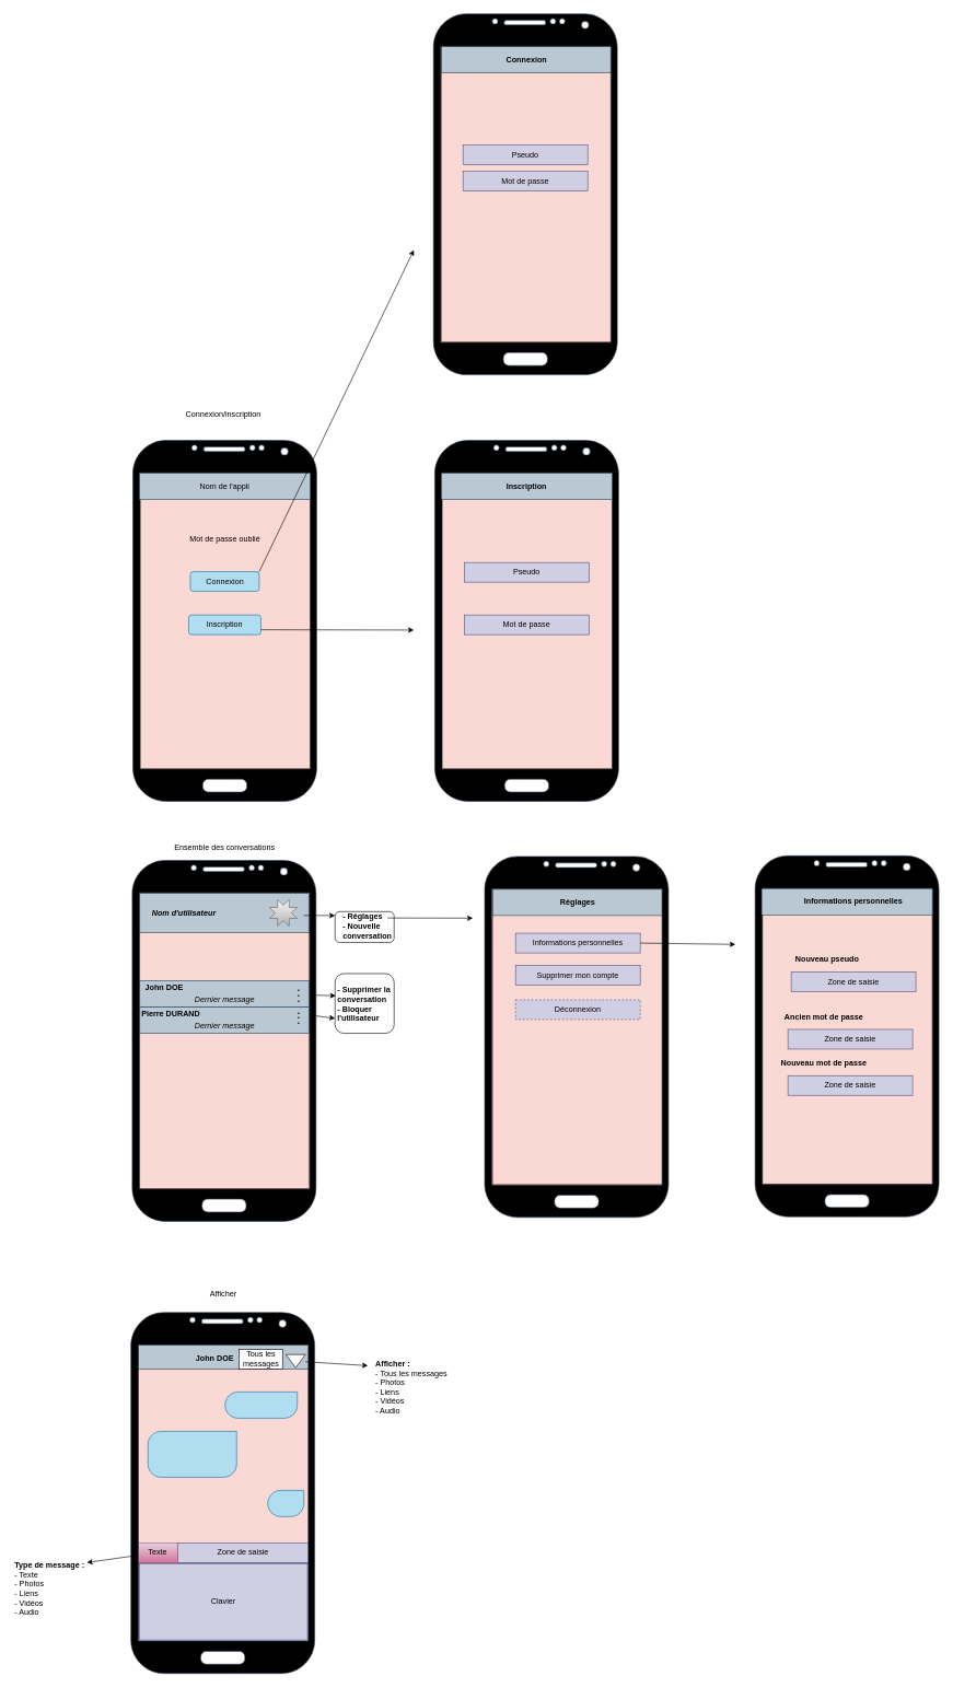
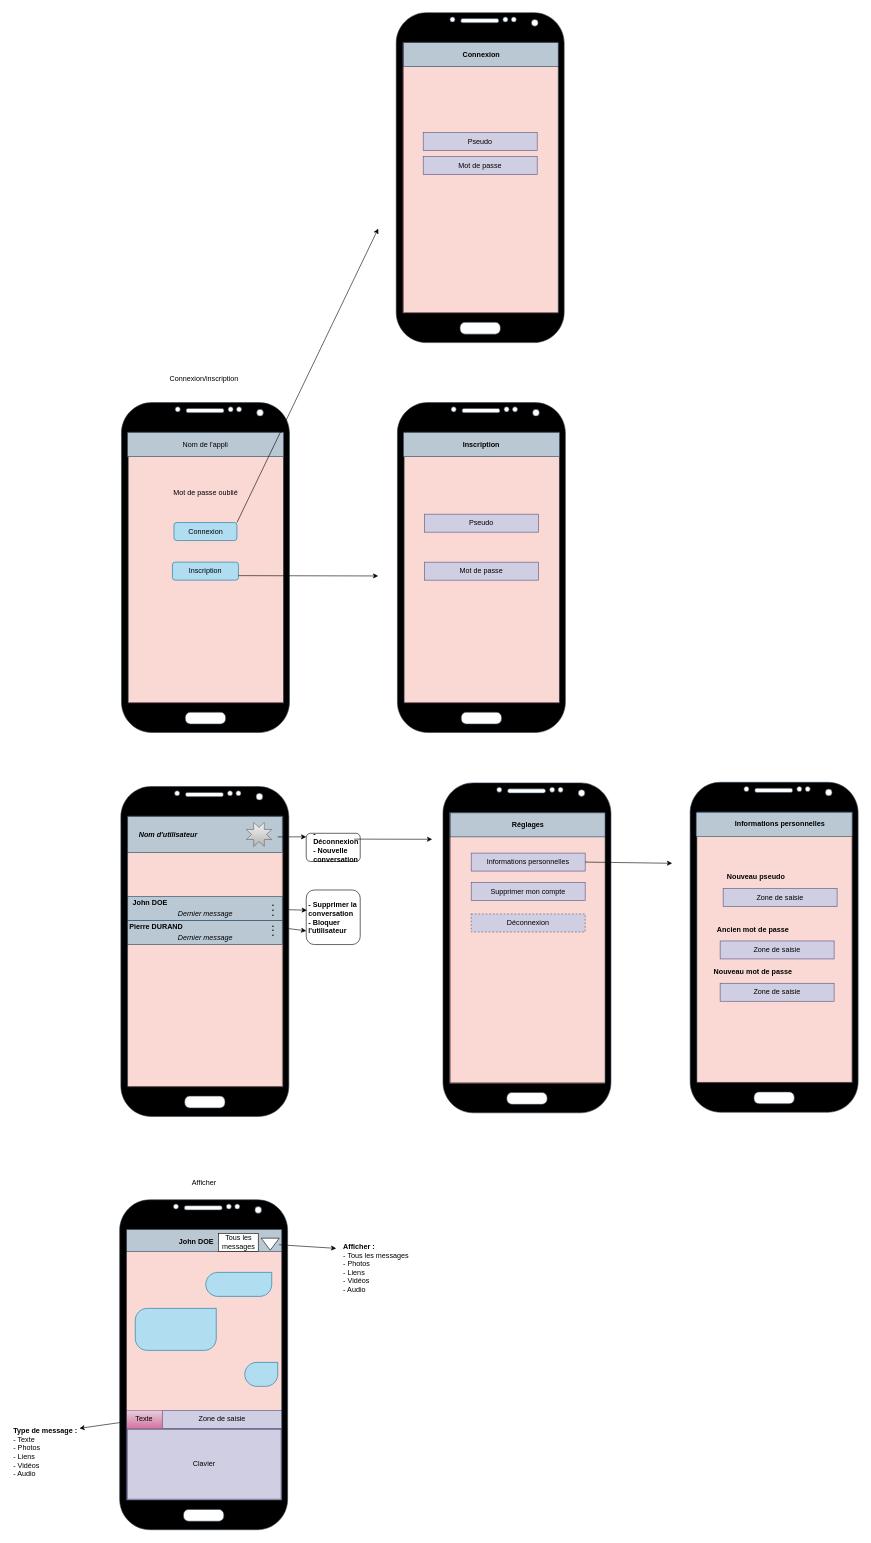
- <mxCell id="9" value="Ensemble des conversations" style="text;html=1;strokeColor=none;fillColor=none;align=center;verticalAlign=middle;whiteSpace=wrap;rounded=0;" parent="1" vertex="1"><mxGeometry x="247" y="1280" width="190" height="20" as="geometry" /></mxCell>
- <mxCell id="35" value="&lt;b&gt;- Réglages&lt;br&gt;- Nouvelle conversation&lt;br&gt;&lt;/b&gt;" style="text;html=1;strokeColor=none;fillColor=none;align=left;verticalAlign=middle;whiteSpace=wrap;rounded=0;" parent="1" vertex="1"><mxGeometry x="520" y="1380" width="80" height="60" as="geometry" /></mxCell>
+ <mxCell id="35" value="&lt;b&gt;- Déconnexion&lt;br&gt;- Nouvelle conversation&lt;br&gt;&lt;/b&gt;" style="text;html=1;strokeColor=none;fillColor=none;align=left;verticalAlign=middle;whiteSpace=wrap;rounded=0;" parent="1" vertex="1"><mxGeometry x="520" y="1380" width="80" height="60" as="geometry" /></mxCell>
